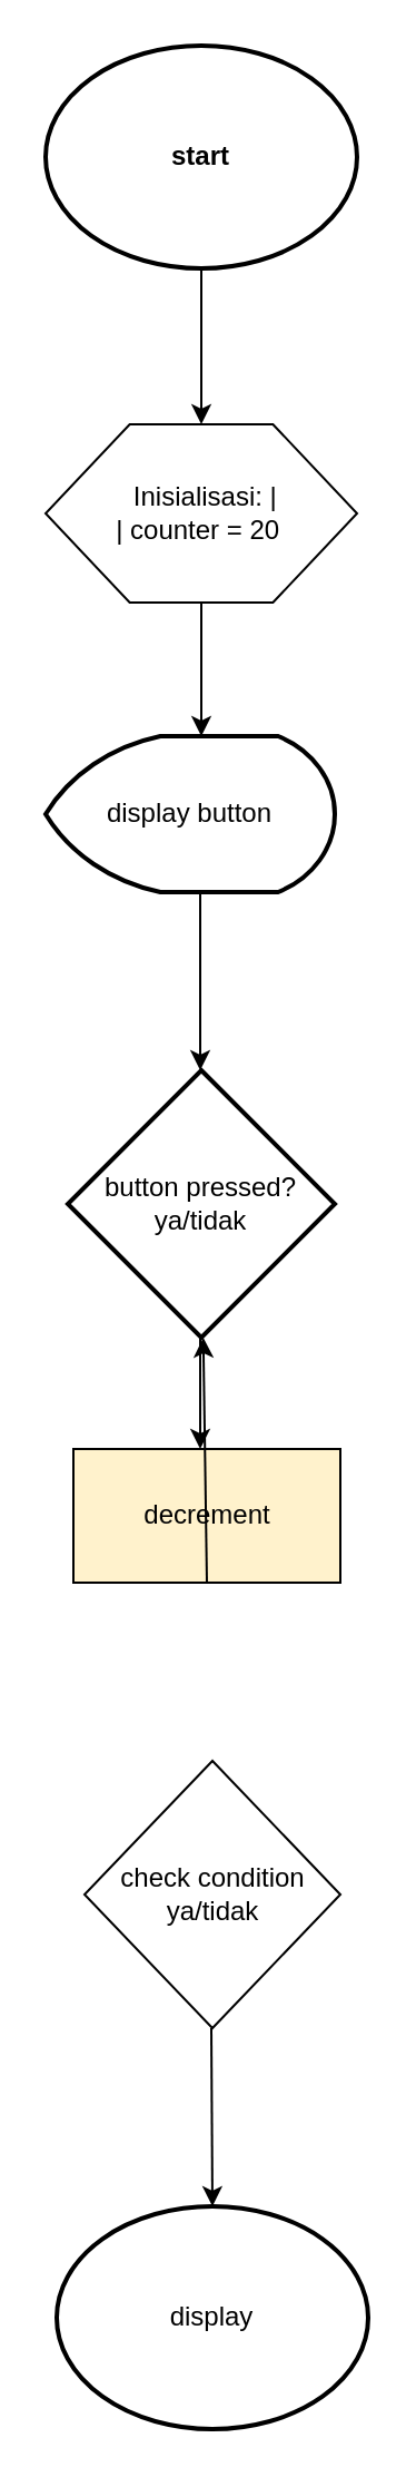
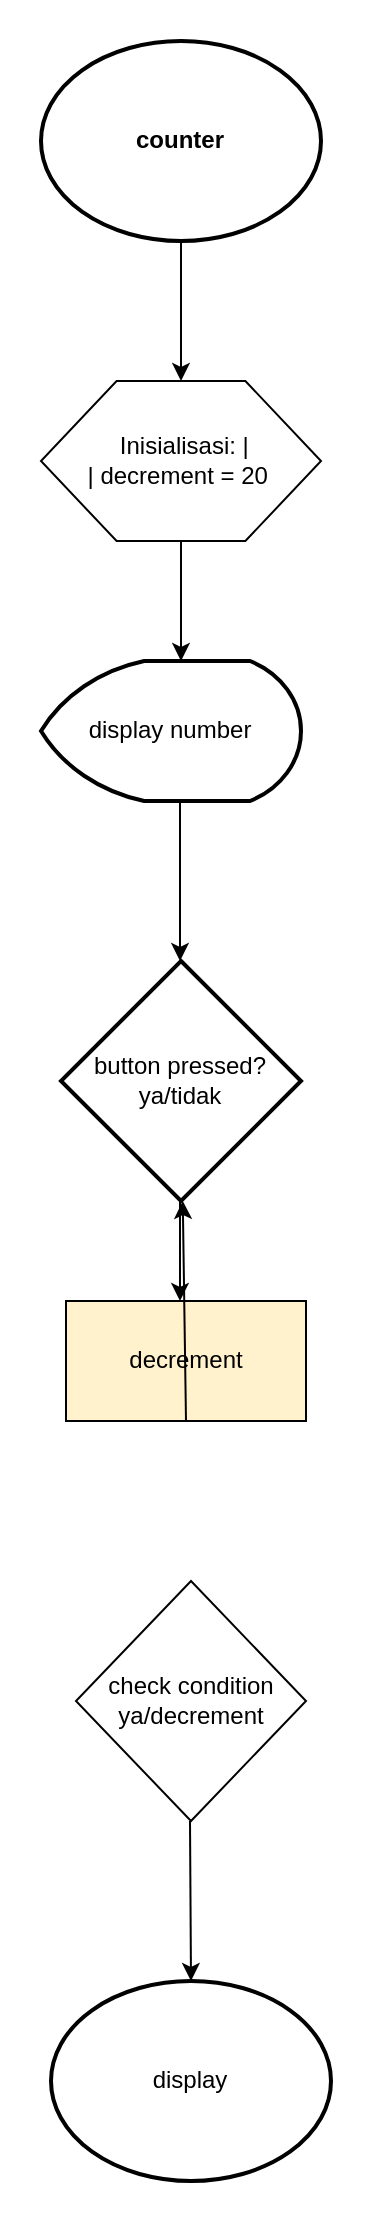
- <mxCell id="5" value="start" style="strokeWidth=2;html=1;shape=mxgraph.flowchart.start_2;whiteSpace=wrap;fontStyle=1" parent="1" vertex="1"><mxGeometry x="20" y="20" width="140" height="100" as="geometry" /></mxCell>
+ <mxCell id="5" value="counter" style="strokeWidth=2;html=1;shape=mxgraph.flowchart.start_2;whiteSpace=wrap;fontStyle=1" parent="1" vertex="1"><mxGeometry x="20" y="20" width="140" height="100" as="geometry" /></mxCell>
- <mxCell id="3" value="&amp;nbsp;Inisialisasi:    |&lt;br&gt;|   counter = 20&amp;nbsp;" style="verticalLabelPosition=middle;verticalAlign=middle;html=1;shape=hexagon;perimeter=hexagonPerimeter2;arcSize=6;size=0.27;labelPosition=center;align=center;" parent="1" vertex="1"><mxGeometry x="20" y="190" width="140" height="80" as="geometry" /></mxCell>
+ <mxCell id="3" value="&amp;nbsp;Inisialisasi:    |&lt;br&gt;|   decrement = 20&amp;nbsp;" style="verticalLabelPosition=middle;verticalAlign=middle;html=1;shape=hexagon;perimeter=hexagonPerimeter2;arcSize=6;size=0.27;labelPosition=center;align=center;" parent="1" vertex="1"><mxGeometry x="20" y="190" width="140" height="80" as="geometry" /></mxCell>
- <mxCell id="6" value="display button" style="strokeWidth=2;html=1;shape=mxgraph.flowchart.display;whiteSpace=wrap;" parent="1" vertex="1"><mxGeometry x="20" y="330" width="130" height="70" as="geometry" /></mxCell>
+ <mxCell id="6" value="display number" style="strokeWidth=2;html=1;shape=mxgraph.flowchart.display;whiteSpace=wrap;" parent="1" vertex="1"><mxGeometry x="20" y="330" width="130" height="70" as="geometry" /></mxCell>
- <mxCell id="7" value="check condition ya/tidak" style="rhombus;whiteSpace=wrap;html=1;" parent="1" vertex="1"><mxGeometry x="37.5" y="790" width="115" height="120" as="geometry" /></mxCell>
+ <mxCell id="7" value="check condition ya/decrement" style="rhombus;whiteSpace=wrap;html=1;" parent="1" vertex="1"><mxGeometry x="37.5" y="790" width="115" height="120" as="geometry" /></mxCell>
